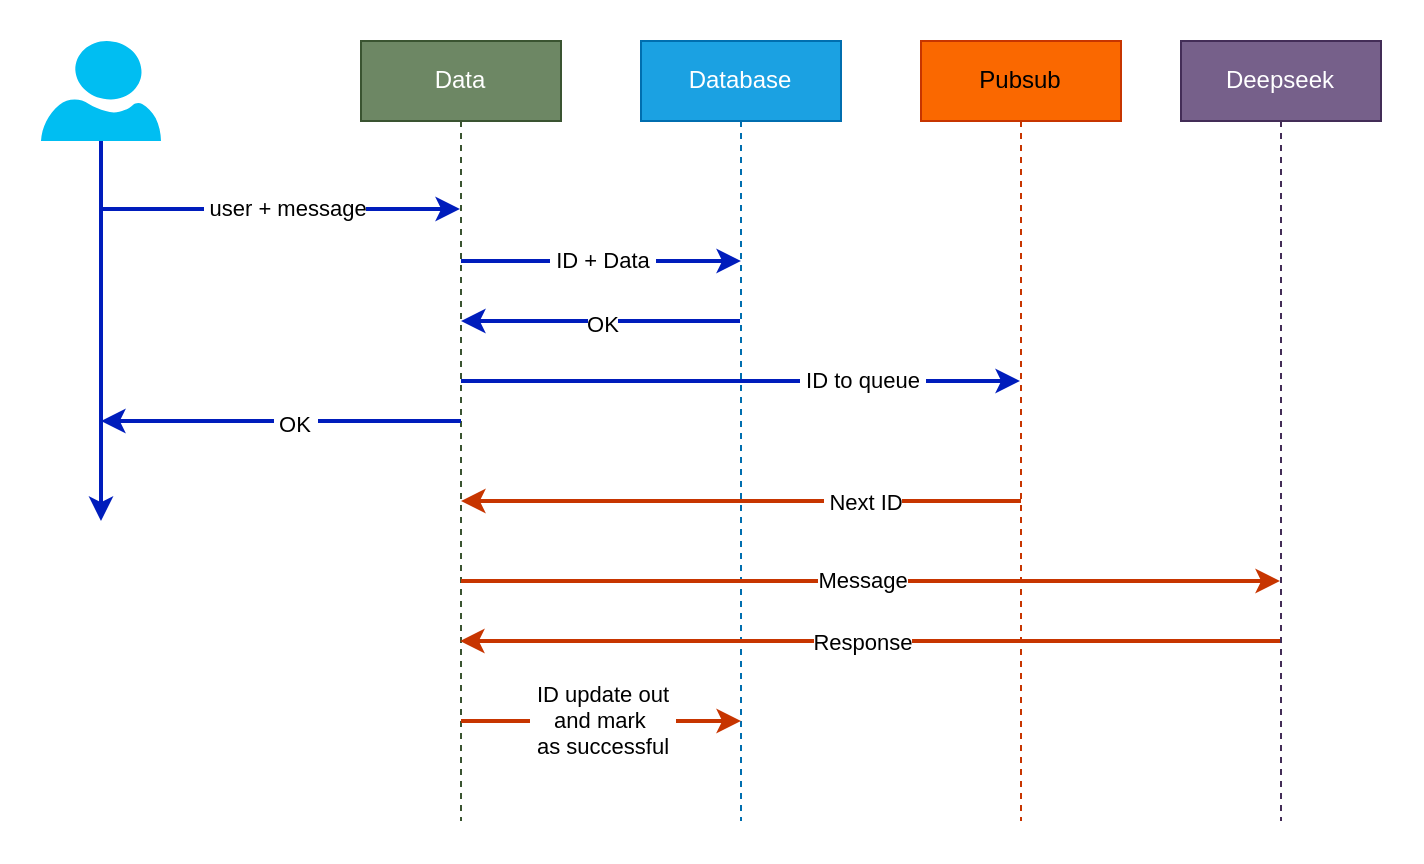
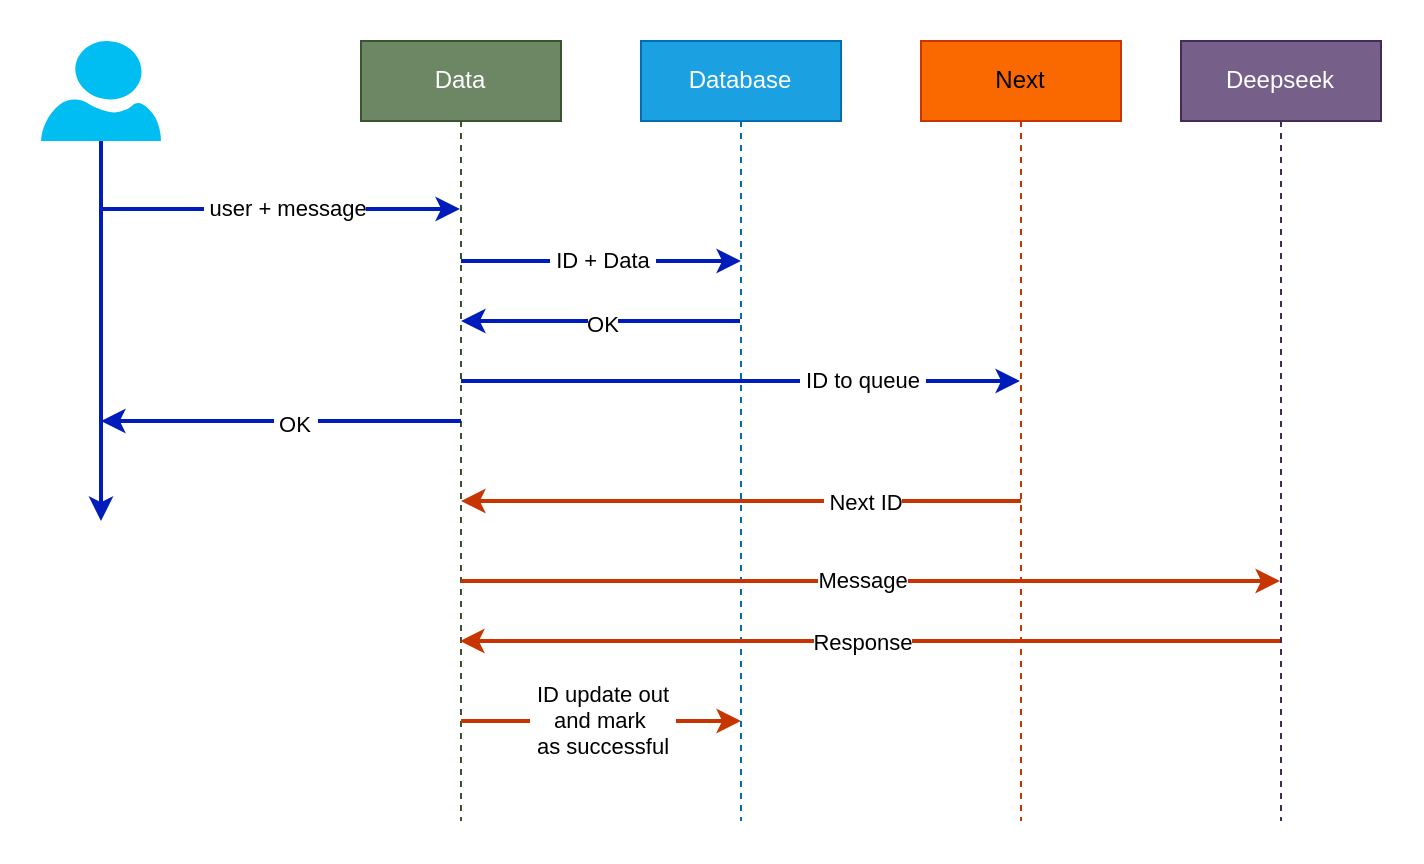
- <mxCell id="4" value="Pubsub" style="shape=umlLifeline;perimeter=lifelinePerimeter;whiteSpace=wrap;html=1;container=1;dropTarget=0;collapsible=0;recursiveResize=0;outlineConnect=0;portConstraint=eastwest;newEdgeStyle={&quot;curved&quot;:0,&quot;rounded&quot;:0};fillColor=#fa6800;strokeColor=#C73500;fontColor=#000000;" parent="1" vertex="1"><mxGeometry x="460" y="20" width="100" height="390" as="geometry" /></mxCell>
+ <mxCell id="4" value="Next" style="shape=umlLifeline;perimeter=lifelinePerimeter;whiteSpace=wrap;html=1;container=1;dropTarget=0;collapsible=0;recursiveResize=0;outlineConnect=0;portConstraint=eastwest;newEdgeStyle={&quot;curved&quot;:0,&quot;rounded&quot;:0};fillColor=#fa6800;strokeColor=#C73500;fontColor=#000000;" parent="1" vertex="1"><mxGeometry x="460" y="20" width="100" height="390" as="geometry" /></mxCell>
